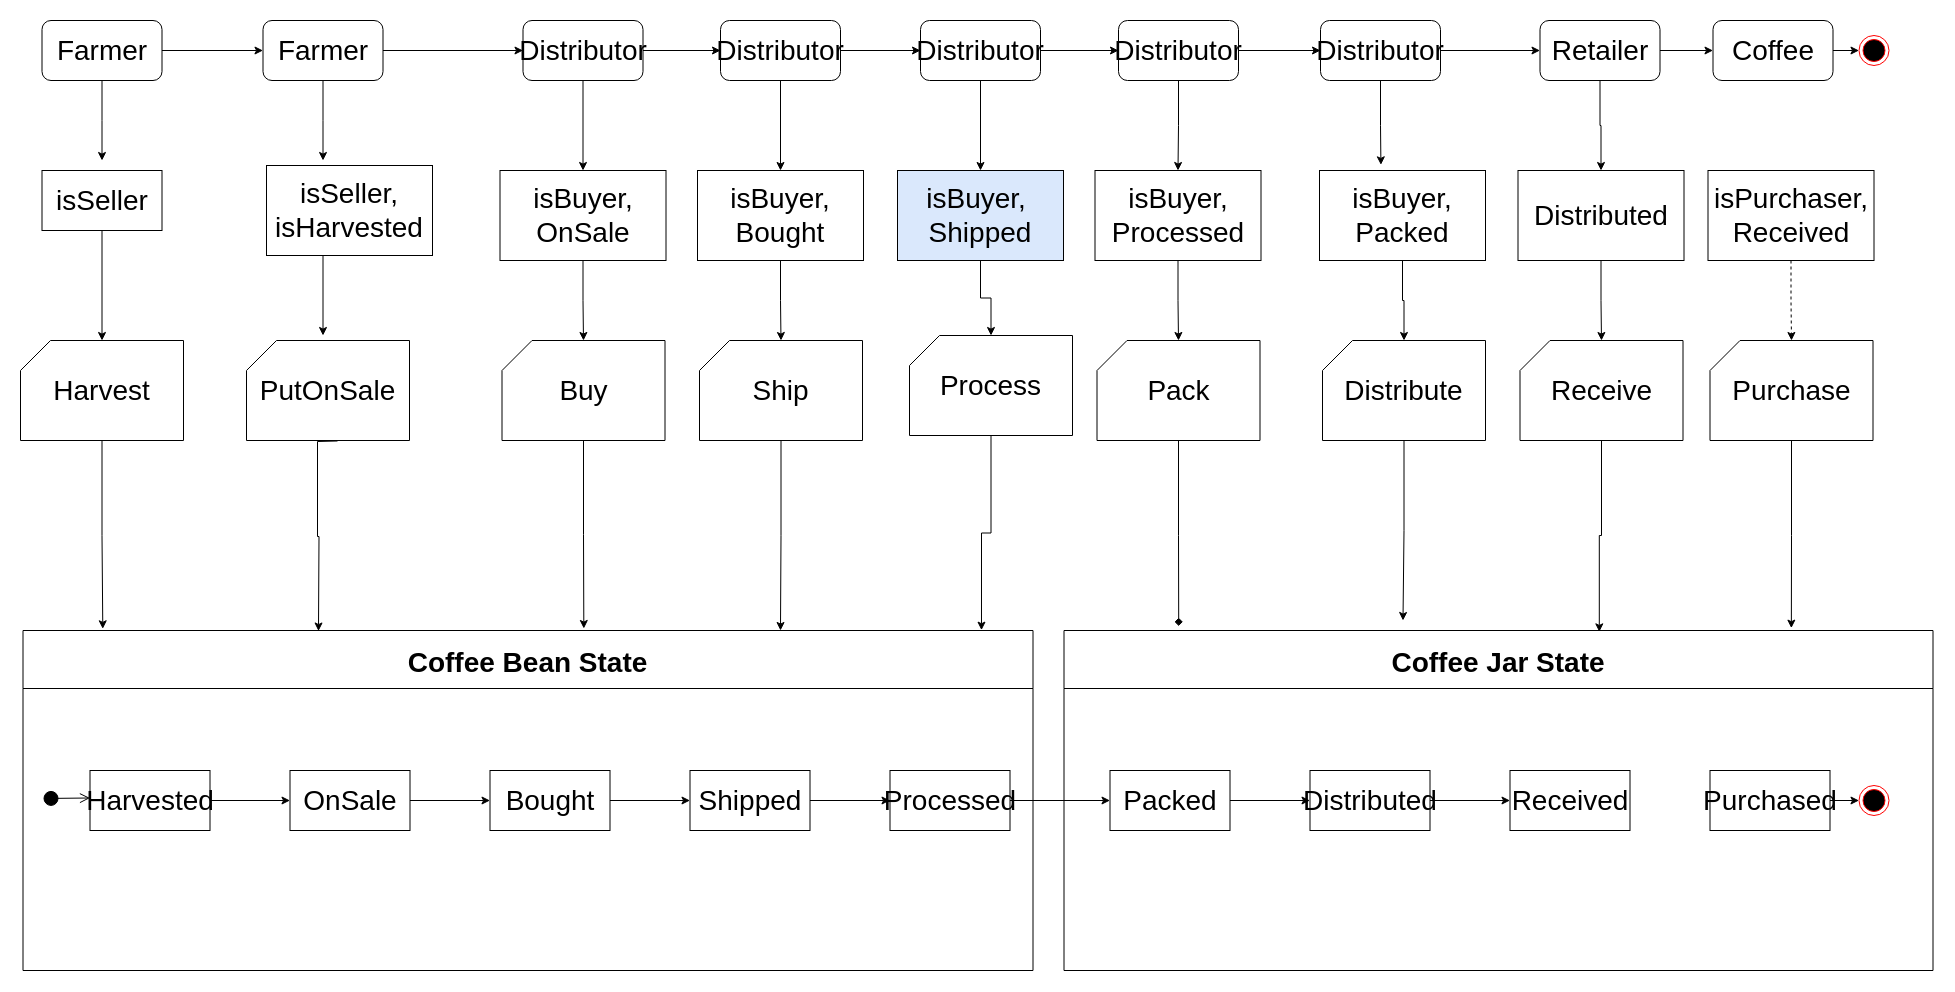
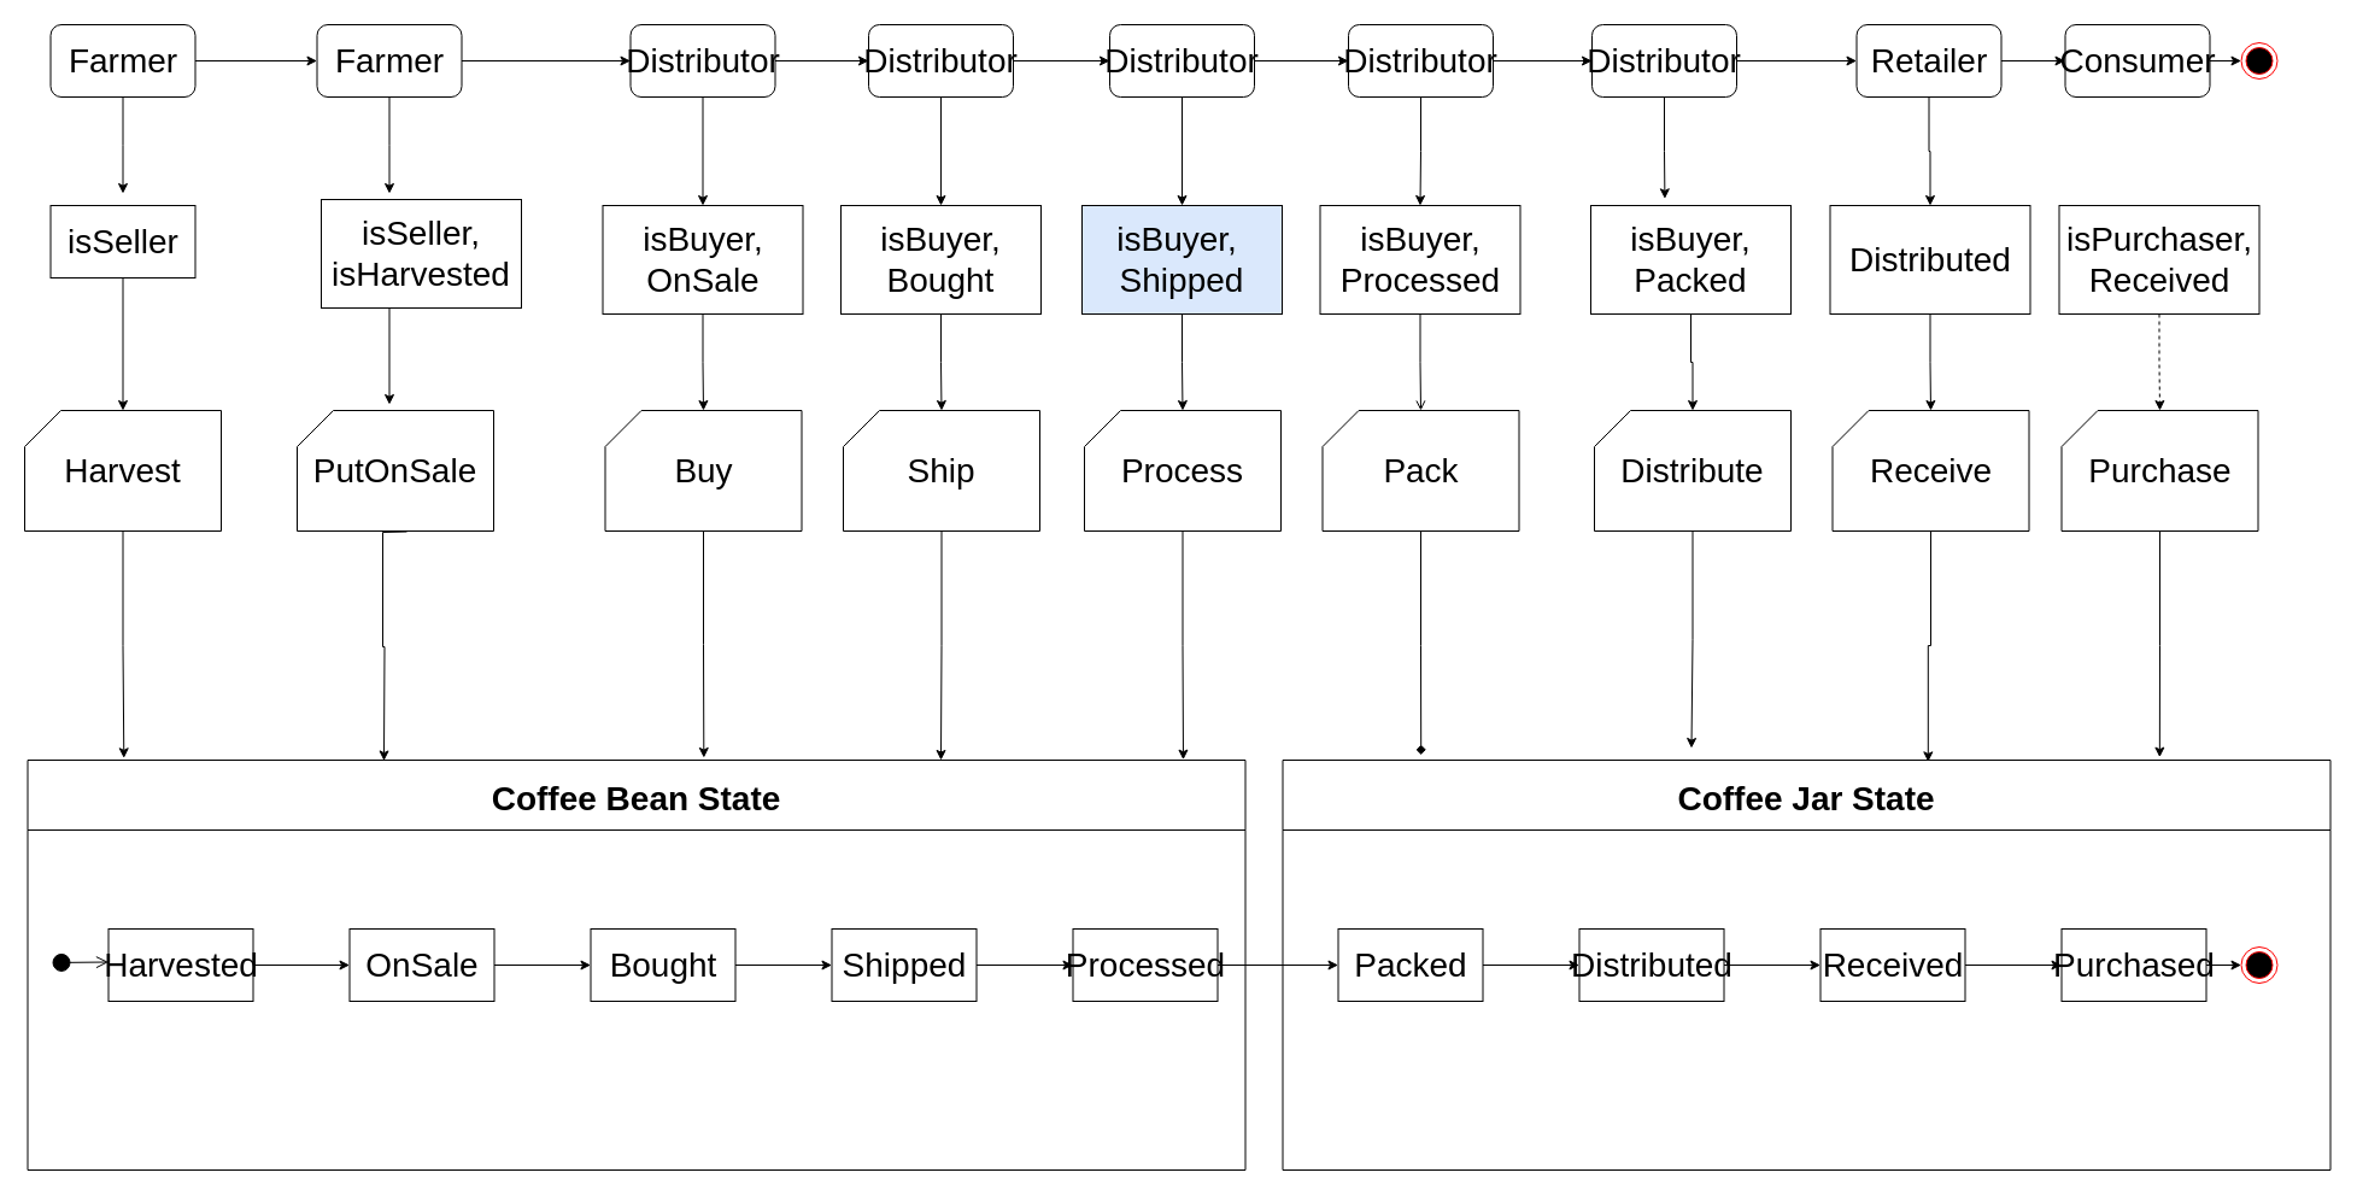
- <mxCell id="46" value="Coffee" style="rounded=1;whiteSpace=wrap;html=1;fontSize=28;" vertex="1" parent="1"><mxGeometry x="1712.5" y="20" width="120" height="60" as="geometry" /></mxCell>
+ <mxCell id="46" value="Consumer" style="rounded=1;whiteSpace=wrap;html=1;fontSize=28;" vertex="1" parent="1"><mxGeometry x="1712.5" y="20" width="120" height="60" as="geometry" /></mxCell>
- <mxCell id="67" style="edgeStyle=orthogonalEdgeStyle;rounded=0;orthogonalLoop=1;jettySize=auto;html=1;exitX=0.5;exitY=1;exitDx=0;exitDy=0;entryX=0.5;entryY=0;entryDx=0;entryDy=0;entryPerimeter=0;fontSize=28;" edge="1" parent="1" source="68" target="70"><mxGeometry relative="1" as="geometry" /></mxCell>
+ <mxCell id="67" style="edgeStyle=orthogonalEdgeStyle;rounded=0;orthogonalLoop=1;jettySize=auto;html=1;exitX=0.5;exitY=1;exitDx=0;exitDy=0;entryX=0.5;entryY=0;entryDx=0;entryDy=0;entryPerimeter=0;fontSize=28;endArrow=open;" edge="1" parent="1" source="68" target="70"><mxGeometry relative="1" as="geometry" /></mxCell>
- <mxCell id="66" value="Process" style="shape=card;whiteSpace=wrap;html=1;fontSize=28;" vertex="1" parent="1"><mxGeometry x="909" y="335" width="163" height="100" as="geometry" /></mxCell>
+ <mxCell id="66" value="Process" style="shape=card;whiteSpace=wrap;html=1;fontSize=28;" vertex="1" parent="1"><mxGeometry x="899" y="340" width="163" height="100" as="geometry" /></mxCell>
+ <mxCell id="17" value="" style="edgeStyle=orthogonalEdgeStyle;rounded=0;orthogonalLoop=1;jettySize=auto;html=1;fontSize=28;" edge="1" parent="2" source="18" target="19"><mxGeometry relative="1" as="geometry" /></mxCell>
